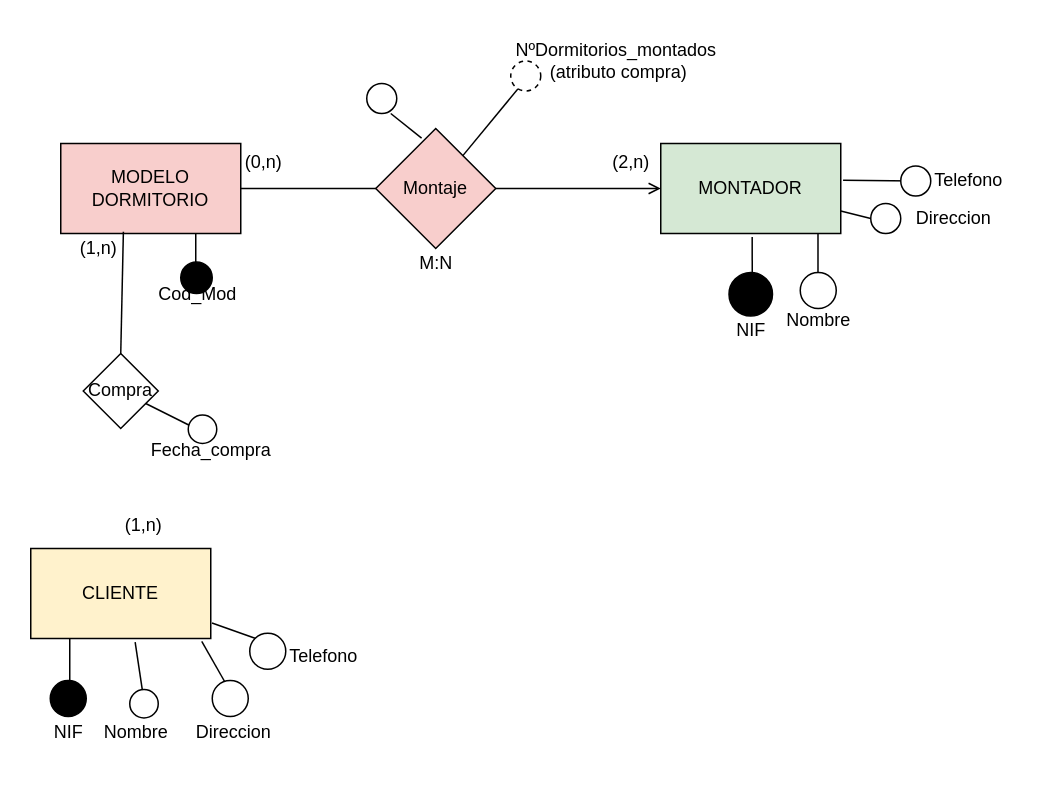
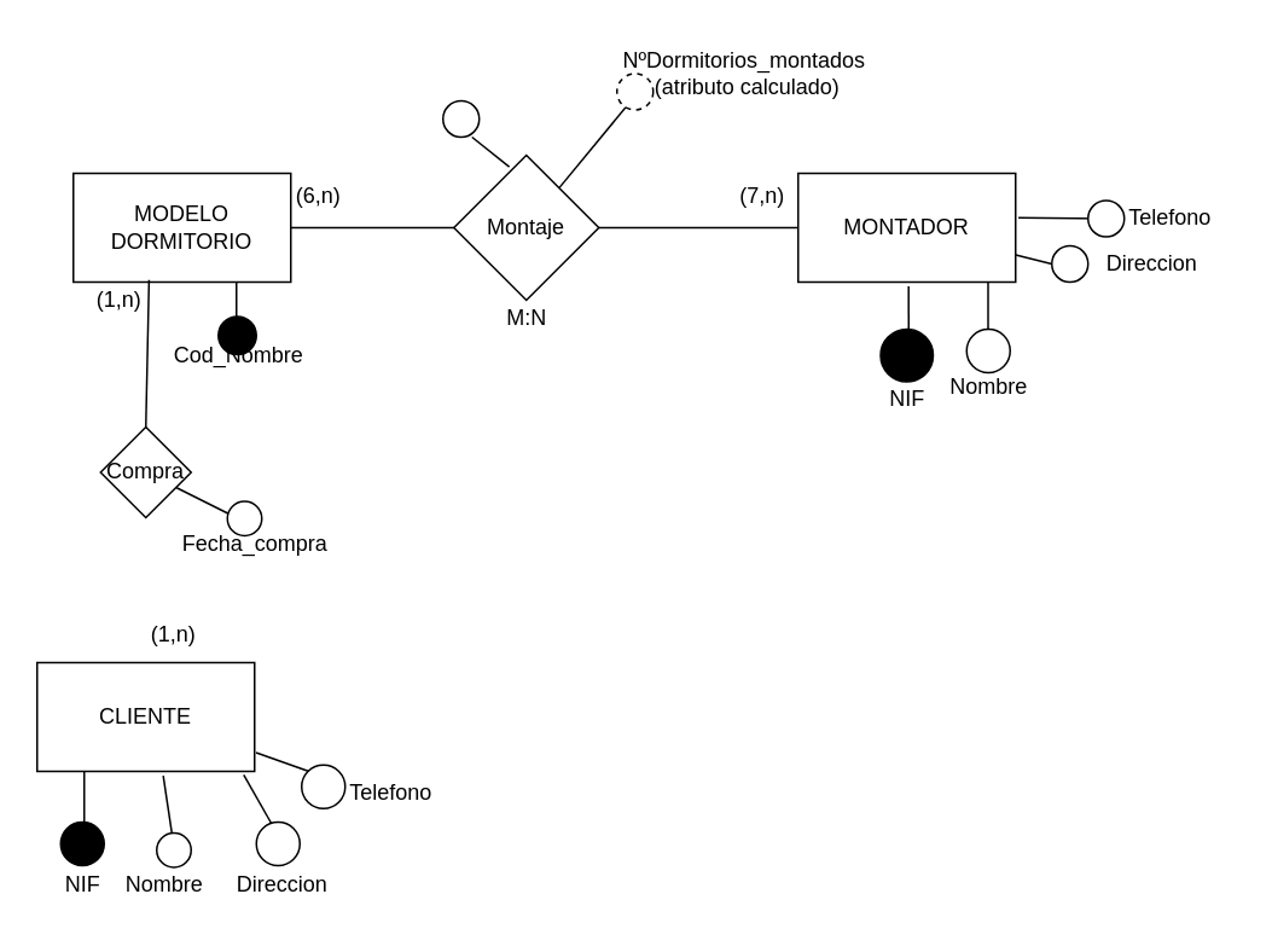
- <mxCell id="48" value="NºDormitorios_montados&lt;div&gt;&amp;nbsp;(atributo compra)&lt;/div&gt;" style="text;html=1;align=center;verticalAlign=middle;resizable=0;points=[];autosize=1;strokeColor=none;fillColor=none;" vertex="1" parent="1"><mxGeometry x="330" y="20" width="160" height="40" as="geometry" /></mxCell>
+ <mxCell id="48" value="NºDormitorios_montados&lt;div&gt;&amp;nbsp;(atributo calculado)&lt;/div&gt;" style="text;html=1;align=center;verticalAlign=middle;resizable=0;points=[];autosize=1;strokeColor=none;fillColor=none;" vertex="1" parent="1"><mxGeometry x="330" y="20" width="160" height="40" as="geometry" /></mxCell>
- <mxCell id="9" value="(0,n)" style="text;html=1;align=center;verticalAlign=middle;resizable=0;points=[];autosize=1;strokeColor=none;fillColor=none;" vertex="1" parent="1"><mxGeometry x="150" y="93" width="50" height="30" as="geometry" /></mxCell>
+ <mxCell id="9" value="(6,n)" style="text;html=1;align=center;verticalAlign=middle;resizable=0;points=[];autosize=1;strokeColor=none;fillColor=none;" vertex="1" parent="1"><mxGeometry x="150" y="93" width="50" height="30" as="geometry" /></mxCell>
- <mxCell id="8" value="(2,n)" style="text;html=1;align=center;verticalAlign=middle;resizable=0;points=[];autosize=1;strokeColor=none;fillColor=none;" vertex="1" parent="1"><mxGeometry x="395" y="93" width="50" height="30" as="geometry" /></mxCell>
+ <mxCell id="8" value="(7,n)" style="text;html=1;align=center;verticalAlign=middle;resizable=0;points=[];autosize=1;strokeColor=none;fillColor=none;" vertex="1" parent="1"><mxGeometry x="395" y="93" width="50" height="30" as="geometry" /></mxCell>
- <mxCell id="2" value="MODELO DORMITORIO" style="rounded=0;whiteSpace=wrap;html=1;fillColor=#f8cecc;" vertex="1" parent="1"><mxGeometry x="40" y="95" width="120" height="60" as="geometry" /></mxCell>
+ <mxCell id="2" value="MODELO DORMITORIO" style="rounded=0;whiteSpace=wrap;html=1;" vertex="1" parent="1"><mxGeometry x="40" y="95" width="120" height="60" as="geometry" /></mxCell>
- <mxCell id="6" value="Montaje" style="rhombus;whiteSpace=wrap;html=1;fillColor=#f8cecc;" vertex="1" parent="1"><mxGeometry x="250" y="85" width="80" height="80" as="geometry" /></mxCell>
+ <mxCell id="6" value="Montaje" style="rhombus;whiteSpace=wrap;html=1;" vertex="1" parent="1"><mxGeometry x="250" y="85" width="80" height="80" as="geometry" /></mxCell>
- <mxCell id="7" value="" style="endArrow=open;html=1;rounded=0;entryX=0;entryY=0.5;entryDx=0;entryDy=0;exitX=1;exitY=0.5;exitDx=0;exitDy=0;" edge="1" parent="1" source="6" target="3"><mxGeometry width="50" height="50" relative="1" as="geometry"><mxPoint x="210" y="155" as="sourcePoint" /><mxPoint x="260" y="105" as="targetPoint" /></mxGeometry></mxCell>
+ <mxCell id="7" value="" style="endArrow=none;html=1;rounded=0;entryX=0;entryY=0.5;entryDx=0;entryDy=0;exitX=1;exitY=0.5;exitDx=0;exitDy=0;" edge="1" parent="1" source="6" target="3"><mxGeometry width="50" height="50" relative="1" as="geometry"><mxPoint x="210" y="155" as="sourcePoint" /><mxPoint x="260" y="105" as="targetPoint" /></mxGeometry></mxCell>
- <mxCell id="3" value="MONTADOR" style="rounded=0;whiteSpace=wrap;html=1;fillColor=#d5e8d4;" vertex="1" parent="1"><mxGeometry x="440" y="95" width="120" height="60" as="geometry" /></mxCell>
+ <mxCell id="3" value="MONTADOR" style="rounded=0;whiteSpace=wrap;html=1;" vertex="1" parent="1"><mxGeometry x="440" y="95" width="120" height="60" as="geometry" /></mxCell>
- <mxCell id="12" value="Cod_Mod" style="text;html=1;align=center;verticalAlign=middle;resizable=0;points=[];autosize=1;strokeColor=none;fillColor=none;" vertex="1" parent="1"><mxGeometry x="90.5" y="181" width="80" height="30" as="geometry" /></mxCell>
+ <mxCell id="12" value="Cod_Nombre" style="text;html=1;align=center;verticalAlign=middle;resizable=0;points=[];autosize=1;strokeColor=none;fillColor=none;" vertex="1" parent="1"><mxGeometry x="90.5" y="181" width="80" height="30" as="geometry" /></mxCell>
- <mxCell id="4" value="CLIENTE" style="rounded=0;whiteSpace=wrap;html=1;fillColor=#fff2cc;" vertex="1" parent="1"><mxGeometry x="20" y="365" width="120" height="60" as="geometry" /></mxCell>
+ <mxCell id="4" value="CLIENTE" style="rounded=0;whiteSpace=wrap;html=1;" vertex="1" parent="1"><mxGeometry x="20" y="365" width="120" height="60" as="geometry" /></mxCell>
